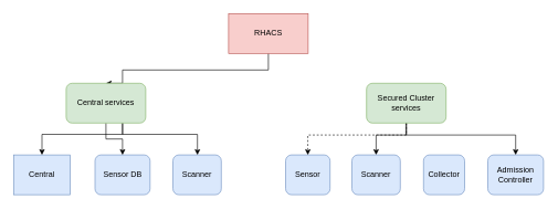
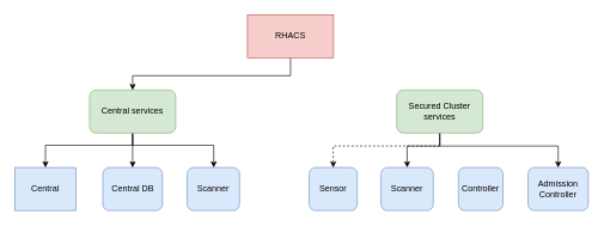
- <mxCell id="13" value="Central services" style="rounded=1;whiteSpace=wrap;html=1;fillColor=#d5e8d4;strokeColor=#82b366;" vertex="1" parent="1"><mxGeometry x="99" y="125" width="120" height="60" as="geometry" /></mxCell>
+ <mxCell id="13" value="Central services" style="rounded=1;whiteSpace=wrap;html=1;fillColor=#d5e8d4;strokeColor=#82b366;" vertex="1" parent="1"><mxGeometry x="124" y="125" width="120" height="60" as="geometry" /></mxCell>
- <mxCell id="8" value="Sensor DB" style="rounded=1;whiteSpace=wrap;html=1;fillColor=#dae8fc;strokeColor=#6c8ebf;" vertex="1" parent="1"><mxGeometry x="142.5" y="233" width="83" height="60" as="geometry" /></mxCell>
+ <mxCell id="8" value="Central DB" style="rounded=1;whiteSpace=wrap;html=1;fillColor=#dae8fc;strokeColor=#6c8ebf;" vertex="1" parent="1"><mxGeometry x="142.5" y="233" width="83" height="60" as="geometry" /></mxCell>
- <mxCell id="5" value="Collector" style="rounded=1;whiteSpace=wrap;html=1;fillColor=#dae8fc;strokeColor=#6c8ebf;" vertex="1" parent="1"><mxGeometry x="638" y="233" width="62" height="60" as="geometry" /></mxCell>
+ <mxCell id="5" value="Controller" style="rounded=1;whiteSpace=wrap;html=1;fillColor=#dae8fc;strokeColor=#6c8ebf;" vertex="1" parent="1"><mxGeometry x="638" y="233" width="62" height="60" as="geometry" /></mxCell>
